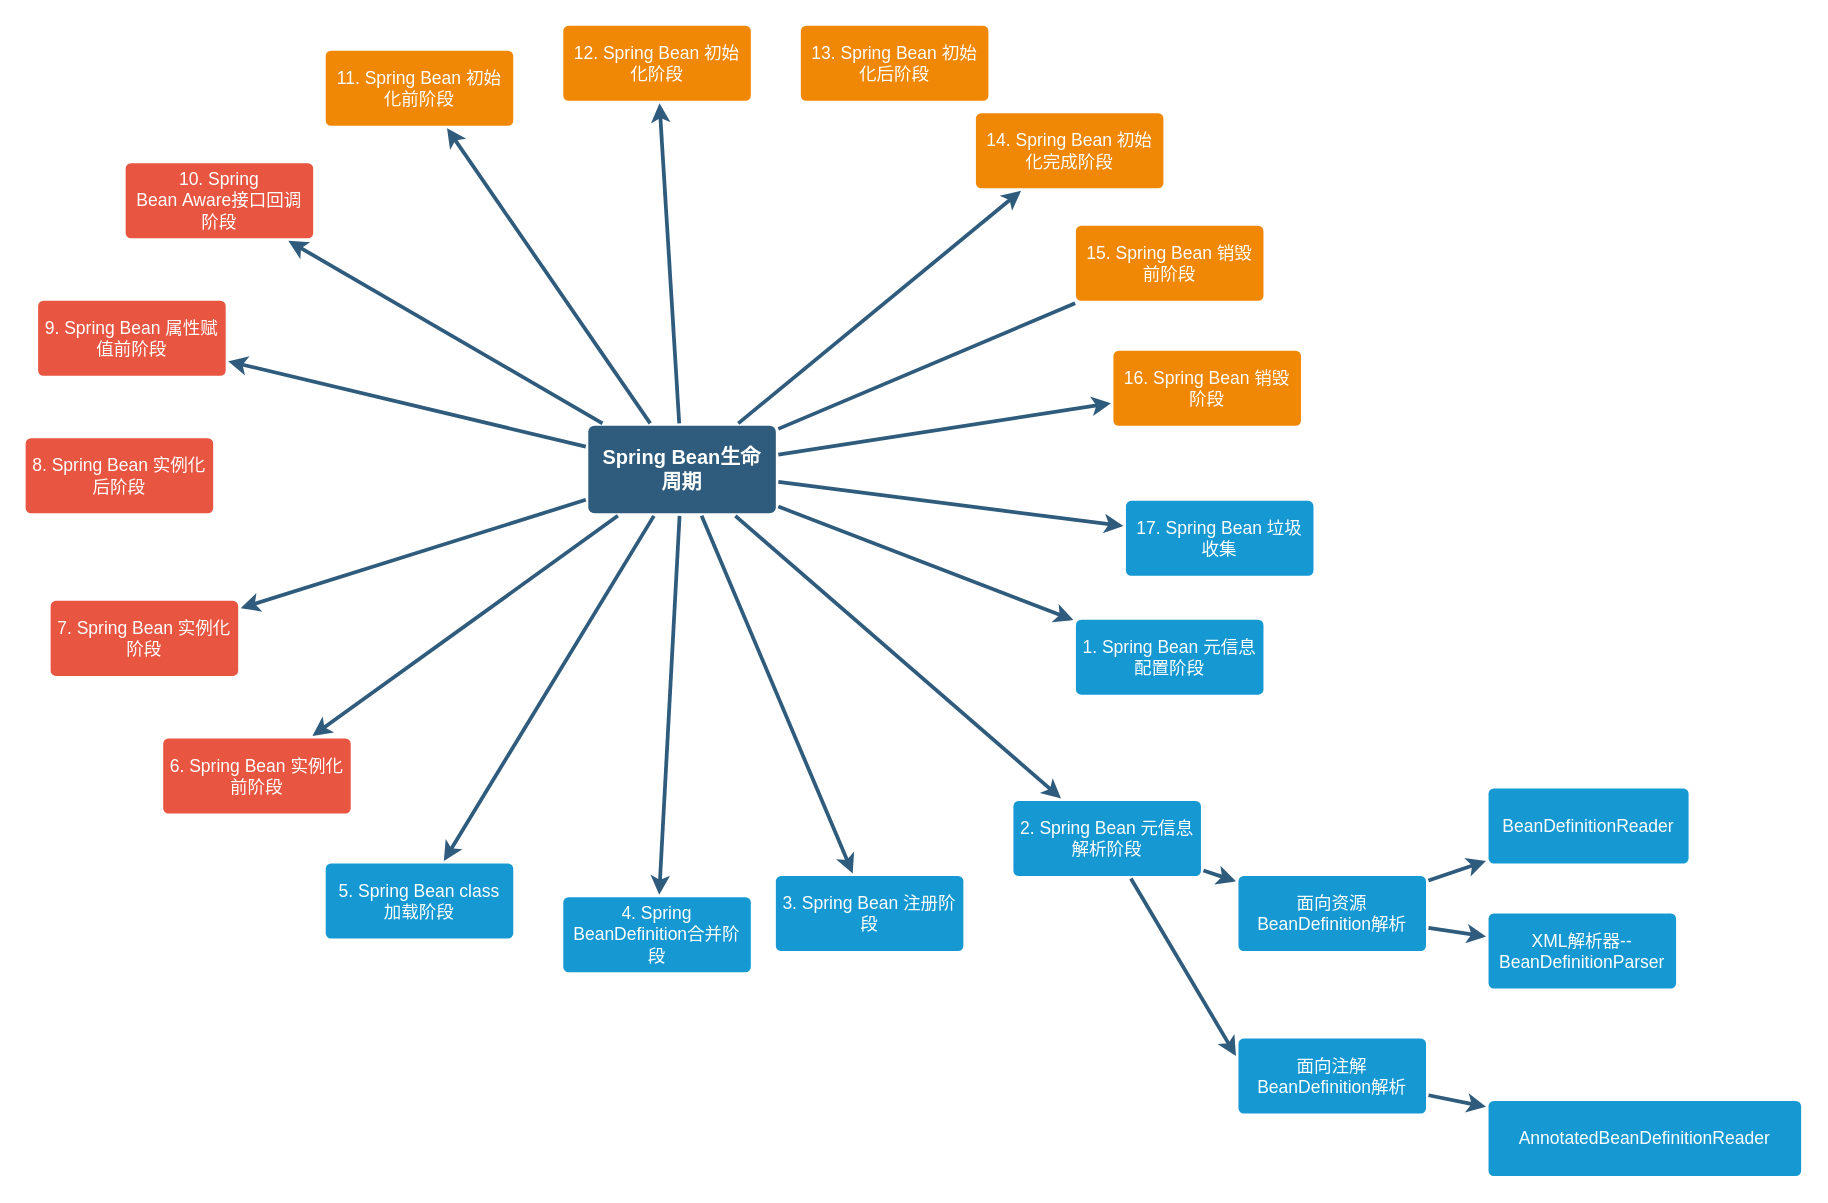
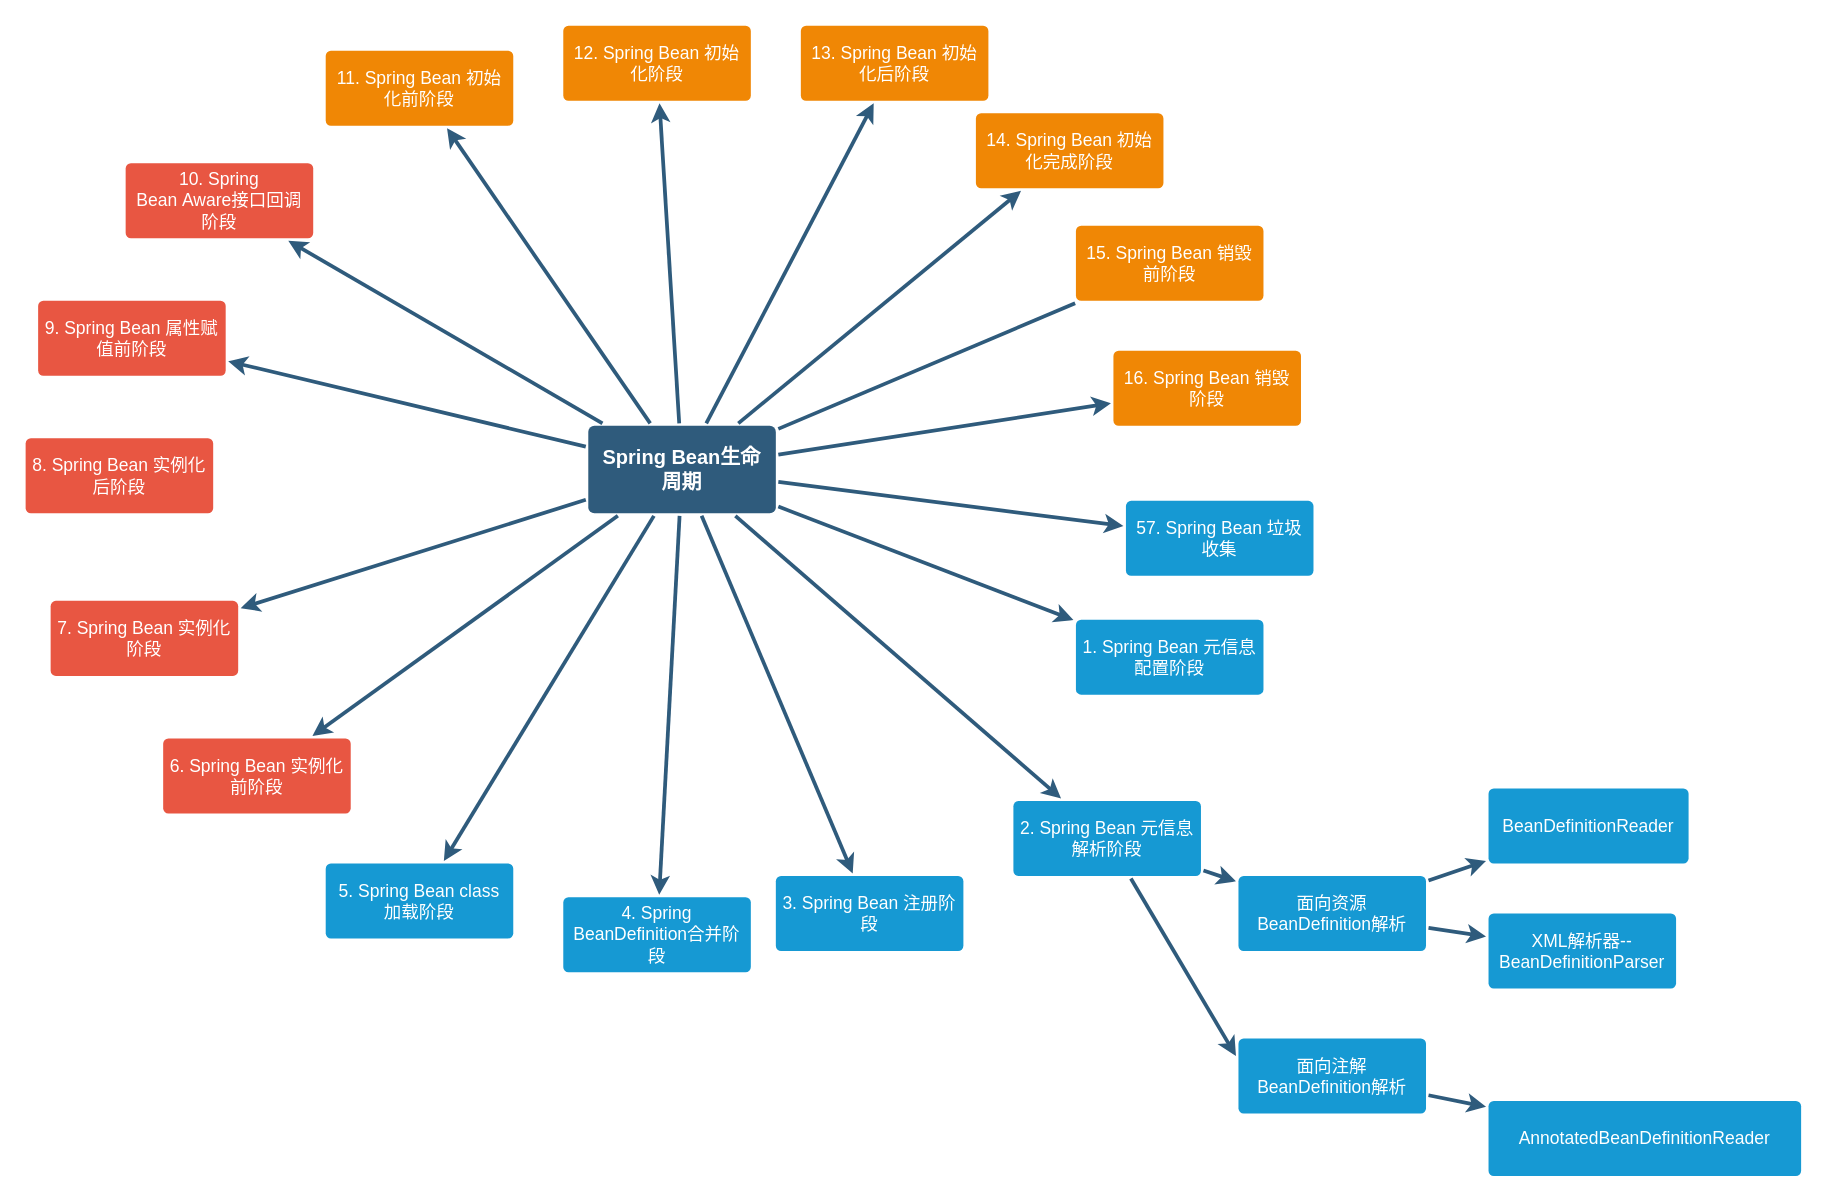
+ <mxCell id="13" style="edgeStyle=none;rounded=0;jumpStyle=none;html=1;shadow=0;labelBackgroundColor=none;startArrow=none;startFill=0;endArrow=classic;endFill=1;jettySize=auto;orthogonalLoop=1;strokeColor=#2F5B7C;strokeWidth=3;fontFamily=Helvetica;fontSize=16;fontColor=#23445D;spacing=5;" parent="1" source="18" target="33" edge="1"><mxGeometry relative="1" as="geometry" /></mxCell>
- <mxCell id="37" value="&lt;span style=&quot;font-family: , &amp;#34;stheiti&amp;#34; , &amp;#34;hei&amp;#34; , &amp;#34;heiti sc&amp;#34; , &amp;#34;microsoft yahei&amp;#34; , &amp;#34;arial&amp;#34; , sans-serif ; font-weight: 400&quot;&gt;17. Spring Bean&amp;nbsp;垃圾收集&lt;/span&gt;" style="rounded=1;whiteSpace=wrap;html=1;shadow=0;labelBackgroundColor=none;strokeColor=none;strokeWidth=3;fillColor=#1699d3;fontFamily=Helvetica;fontSize=14;fontColor=#FFFFFF;align=center;spacing=5;fontStyle=1;arcSize=7;perimeterSpacing=2;" parent="1" vertex="1"><mxGeometry x="900" y="400" width="150" height="60" as="geometry" /></mxCell>
+ <mxCell id="37" value="&lt;span style=&quot;font-family: , &amp;#34;stheiti&amp;#34; , &amp;#34;hei&amp;#34; , &amp;#34;heiti sc&amp;#34; , &amp;#34;microsoft yahei&amp;#34; , &amp;#34;arial&amp;#34; , sans-serif ; font-weight: 400&quot;&gt;57. Spring Bean&amp;nbsp;垃圾收集&lt;/span&gt;" style="rounded=1;whiteSpace=wrap;html=1;shadow=0;labelBackgroundColor=none;strokeColor=none;strokeWidth=3;fillColor=#1699d3;fontFamily=Helvetica;fontSize=14;fontColor=#FFFFFF;align=center;spacing=5;fontStyle=1;arcSize=7;perimeterSpacing=2;" parent="1" vertex="1"><mxGeometry x="900" y="400" width="150" height="60" as="geometry" /></mxCell>
